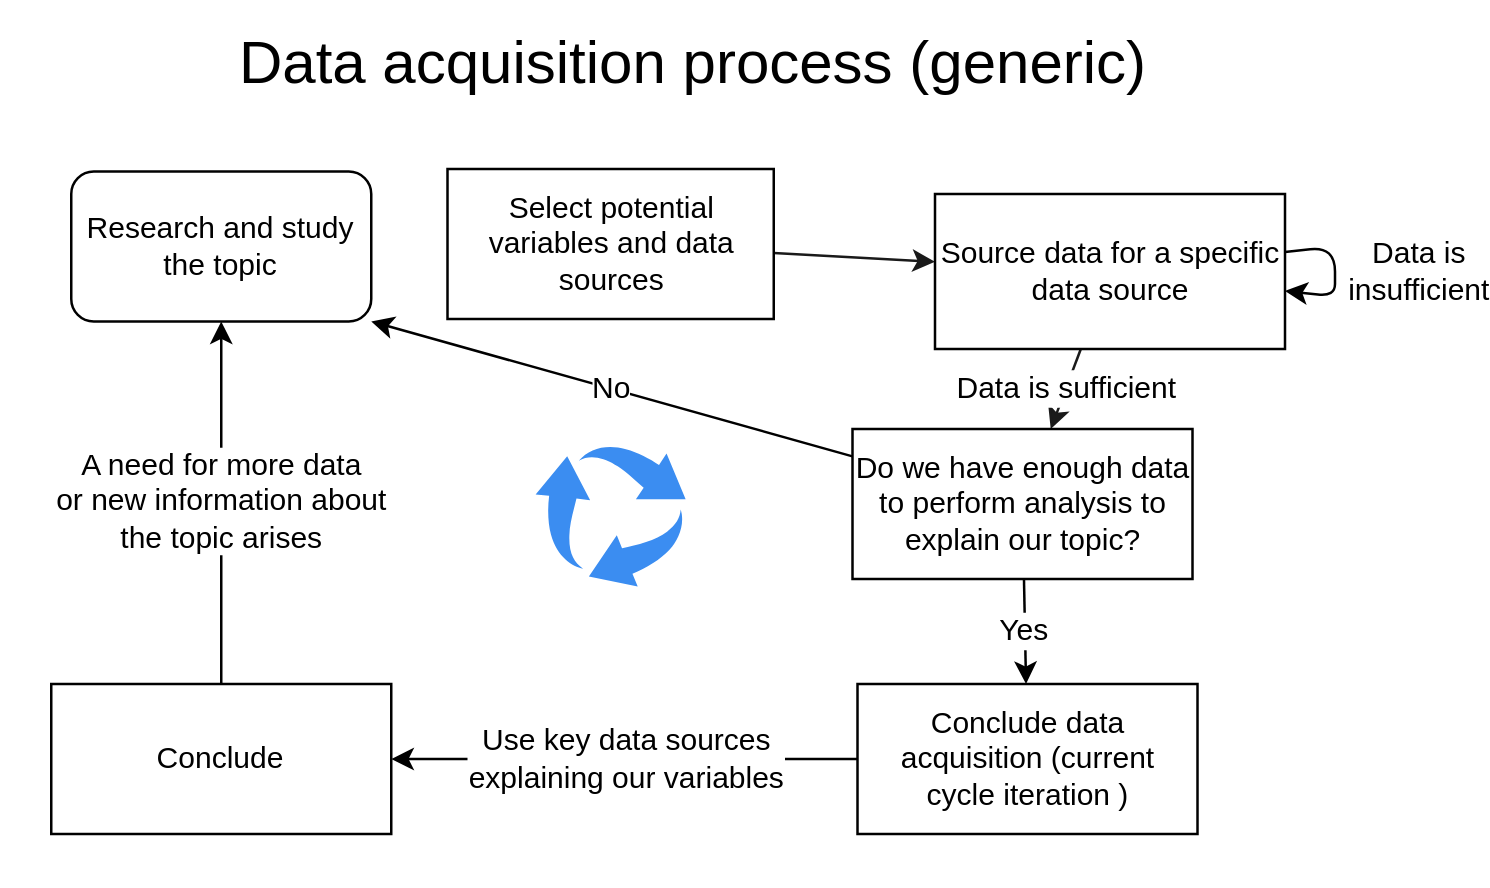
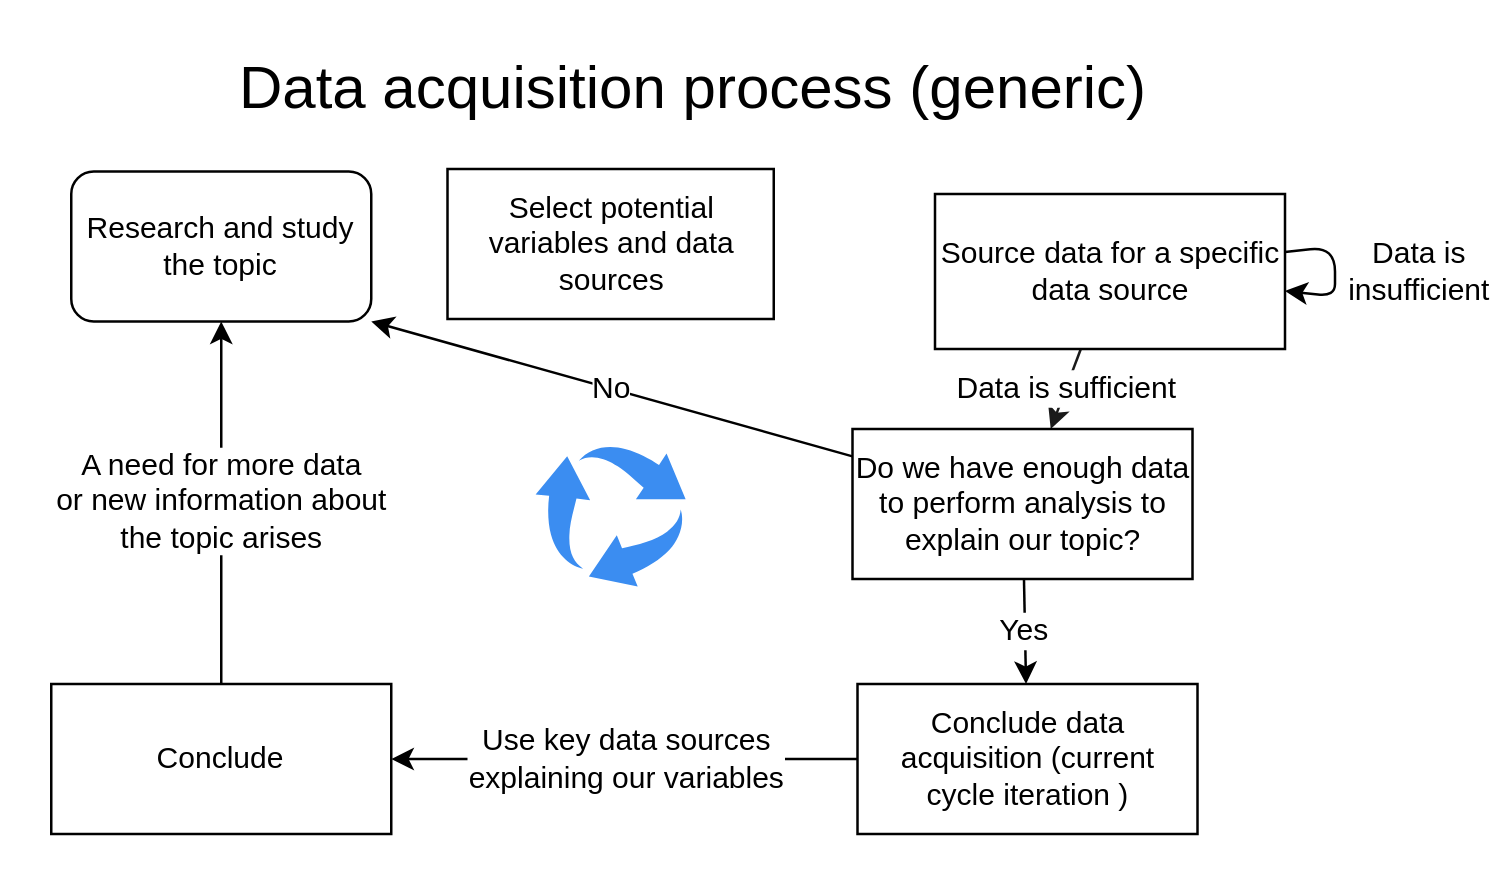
- <mxCell id="2" value="Data acquisition process (generic)" style="text;html=1;align=center;verticalAlign=middle;whiteSpace=wrap;rounded=0;fontColor=#000000;fontSize=24;" parent="1" vertex="1"><mxGeometry x="91" y="10" width="372" height="30" as="geometry" /></mxCell>
+ <mxCell id="2" value="Data acquisition process (generic)" style="text;html=1;align=center;verticalAlign=middle;whiteSpace=wrap;rounded=0;fontColor=#000000;fontSize=24;" parent="1" vertex="1"><mxGeometry x="91" y="20" width="372" height="30" as="geometry" /></mxCell>
- <mxCell id="4" value="" style="edgeStyle=none;html=1;strokeColor=#1A1A1A;fontColor=#000000;" parent="1" source="5" target="7" edge="1"><mxGeometry relative="1" as="geometry" /></mxCell>
